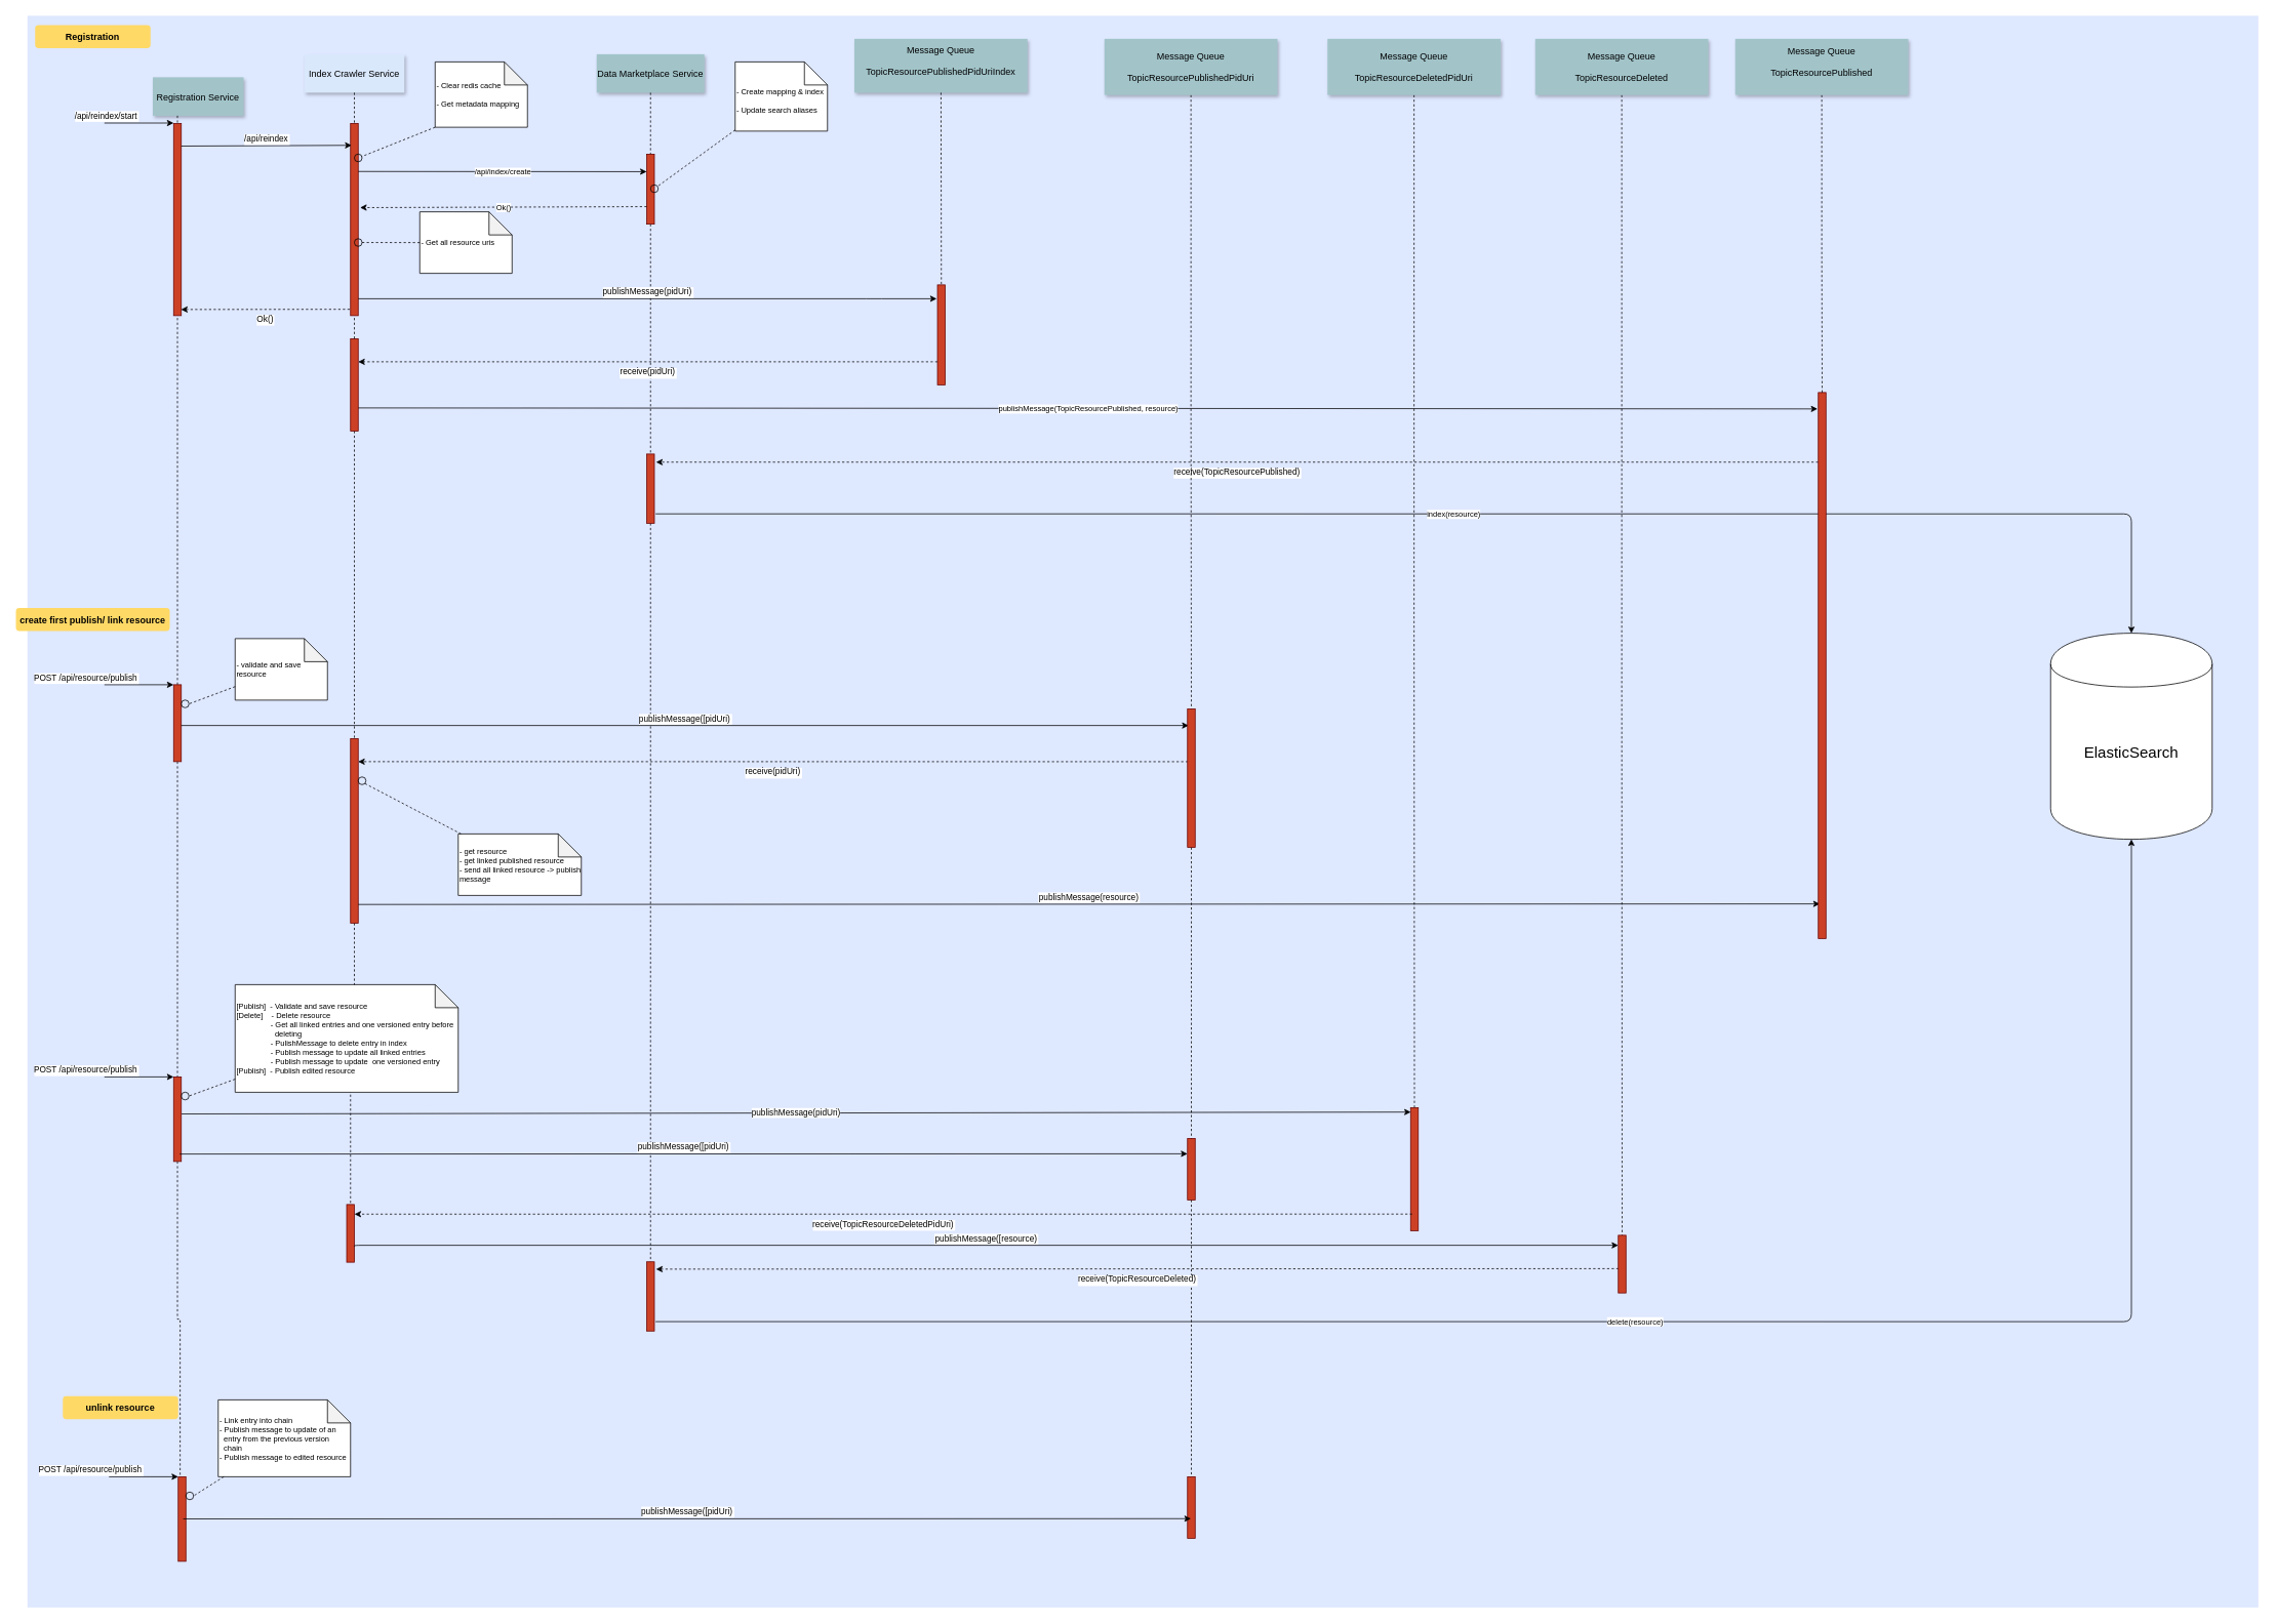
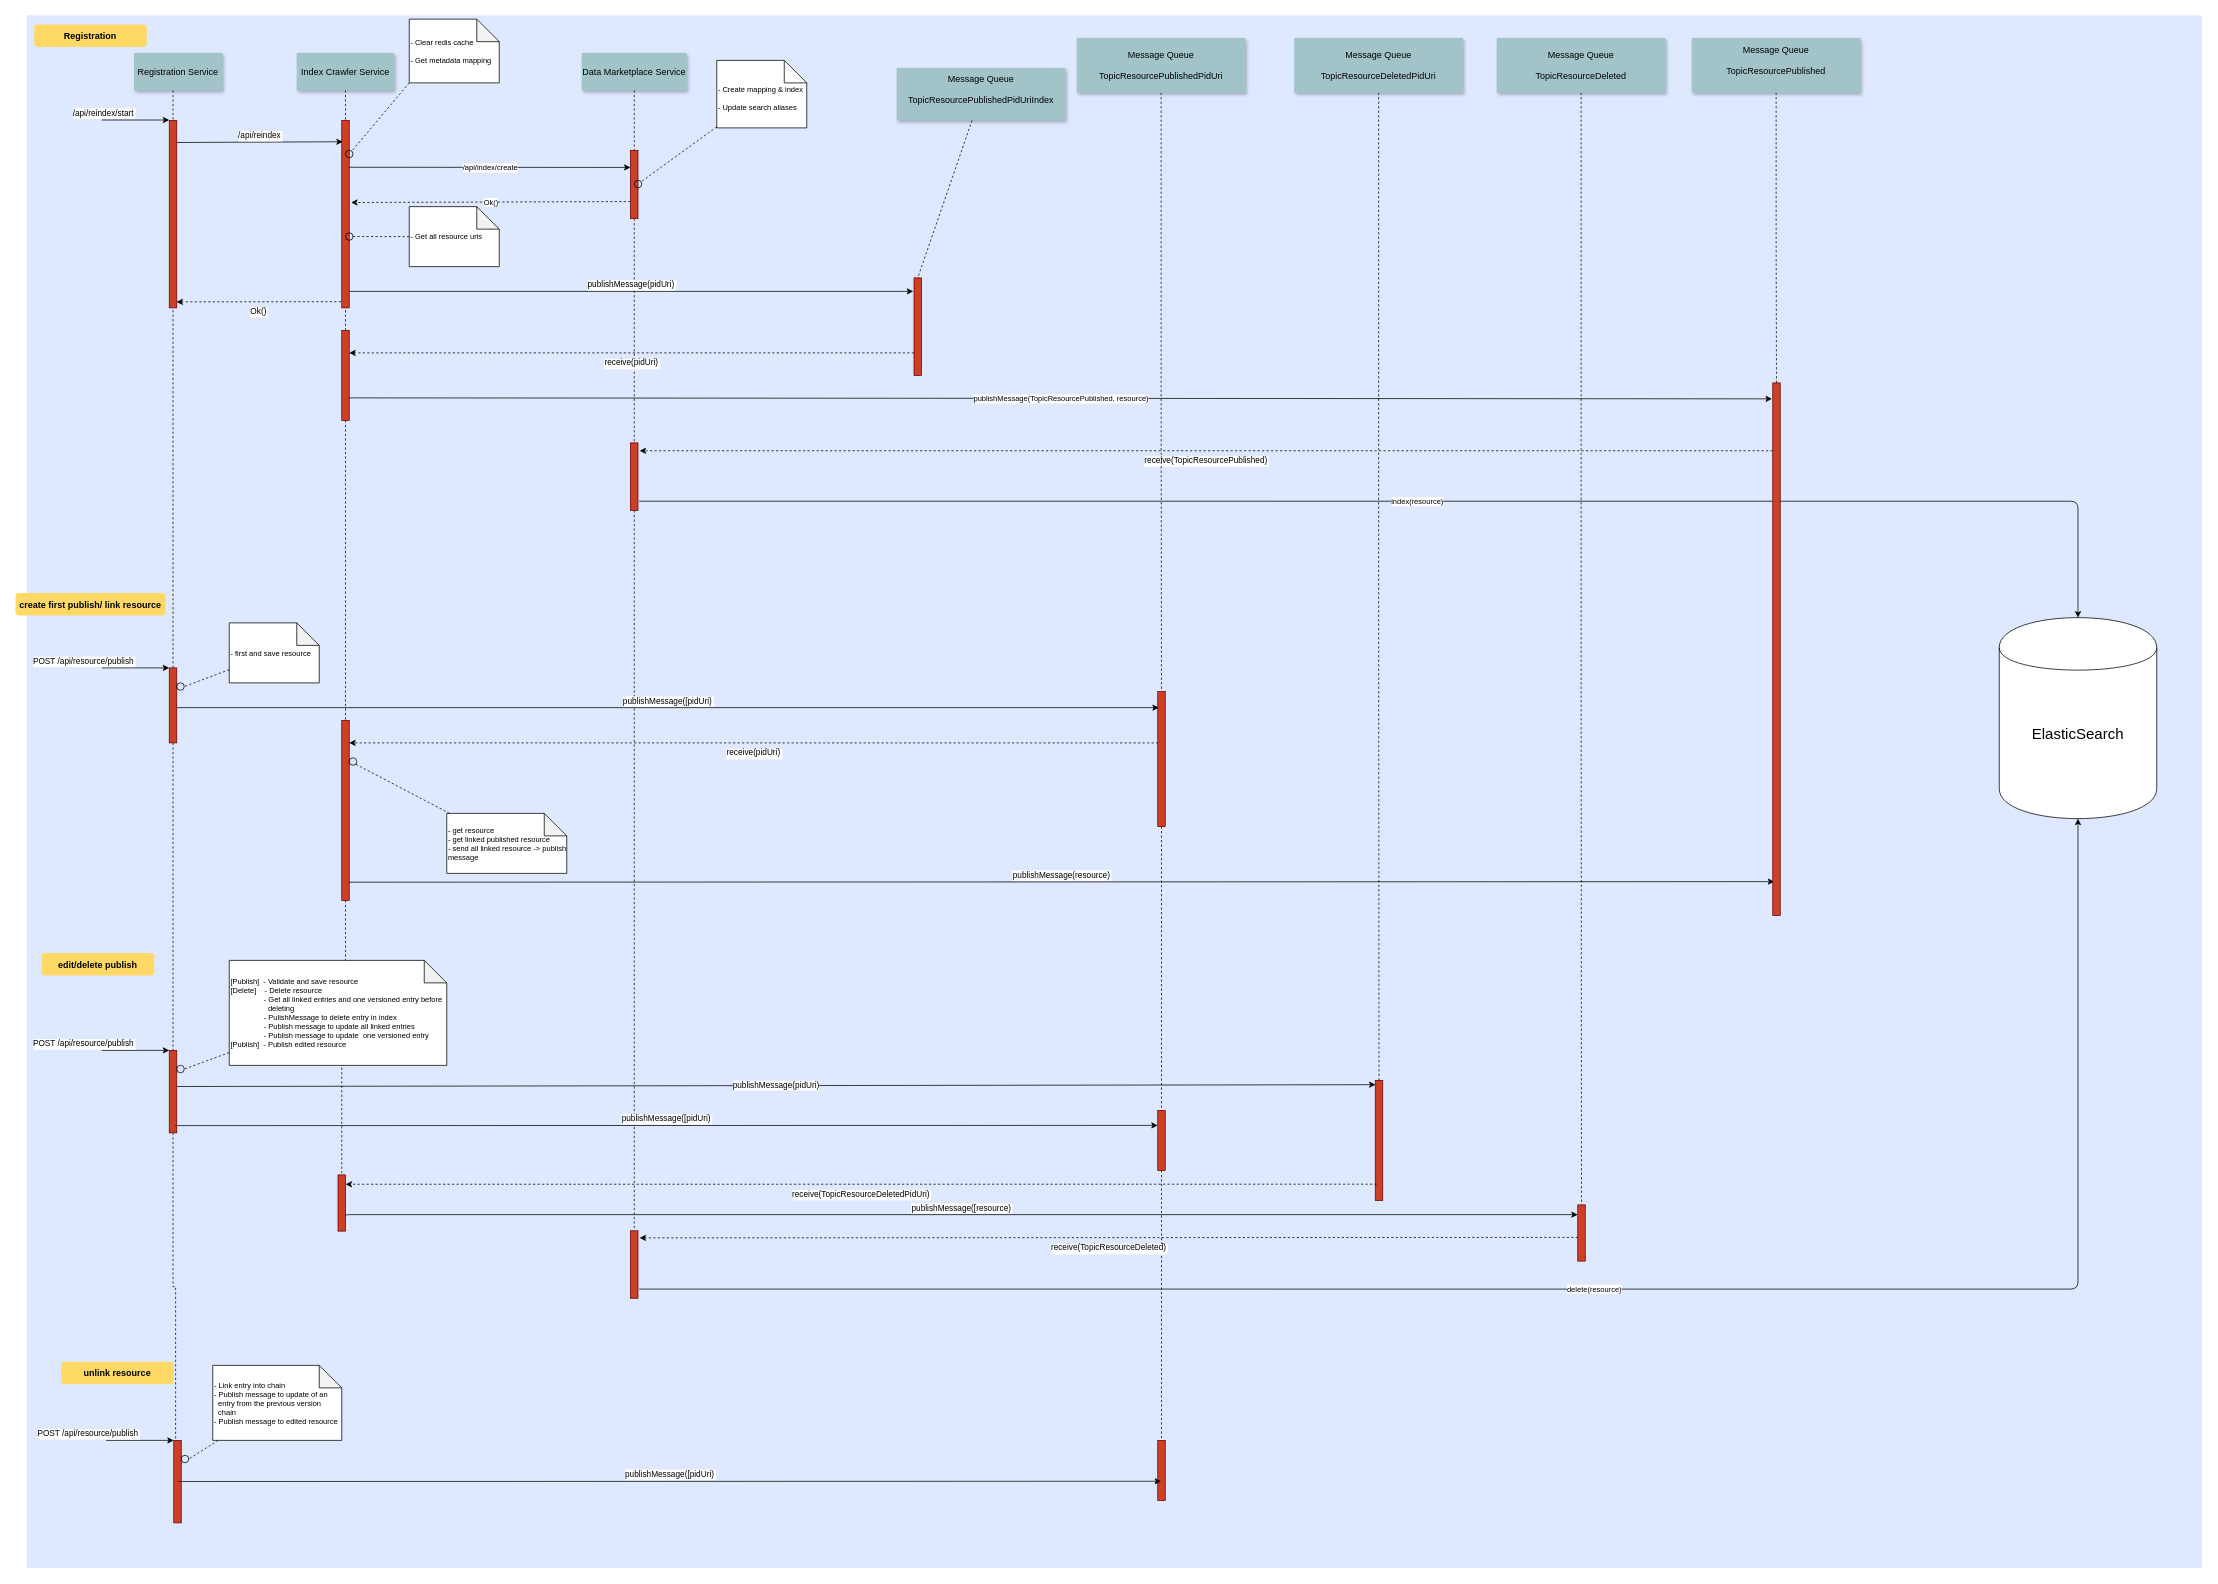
- <mxCell id="21" value="Message Queue&#10;&#10;TopicResourcePublishedPidUriIndex&#10;" style="shadow=1;fillColor=#A2C4C9;strokeColor=none" parent="1" vertex="1"><mxGeometry x="1110" y="50" width="225" height="70" as="geometry" /></mxCell>
+ <mxCell id="21" value="Message Queue&#10;&#10;TopicResourcePublishedPidUriIndex&#10;" style="shadow=1;fillColor=#A2C4C9;strokeColor=none" parent="1" vertex="1"><mxGeometry x="1195" y="90" width="225" height="70" as="geometry" /></mxCell>
- <mxCell id="7" value="Index Crawler Service" style="shadow=1;fillColor=#dae8fc;strokeColor=none;" parent="1" vertex="1"><mxGeometry x="395" y="70" width="130" height="50" as="geometry" /></mxCell>
+ <mxCell id="7" value="Index Crawler Service" style="shadow=1;fillColor=#A2C4C9;strokeColor=none" parent="1" vertex="1"><mxGeometry x="395" y="70" width="130" height="50" as="geometry" /></mxCell>
- <mxCell id="27" value="- Clear redis cache&lt;br&gt;&lt;br style=&quot;font-size: 10px&quot;&gt;- Get metadata mapping" style="shape=note;whiteSpace=wrap;html=1;backgroundOutline=1;darkOpacity=0.05;fontSize=10;align=left;" parent="1" vertex="1"><mxGeometry x="565" y="80" width="120" height="85" as="geometry" /></mxCell>
+ <mxCell id="27" value="- Clear redis cache&lt;br&gt;&lt;br style=&quot;font-size: 10px&quot;&gt;- Get metadata mapping" style="shape=note;whiteSpace=wrap;html=1;backgroundOutline=1;darkOpacity=0.05;fontSize=10;align=left;" parent="1" vertex="1"><mxGeometry x="545" y="25" width="120" height="85" as="geometry" /></mxCell>
- <mxCell id="5" value="Registration Service" style="shadow=1;fillColor=#A2C4C9;strokeColor=none" parent="1" vertex="1"><mxGeometry x="198" y="100" width="118" height="50" as="geometry" /></mxCell>
+ <mxCell id="5" value="Registration Service" style="shadow=1;fillColor=#A2C4C9;strokeColor=none" parent="1" vertex="1"><mxGeometry x="178" y="70" width="118" height="50" as="geometry" /></mxCell>
- <mxCell id="45" value="- validate and save resource" style="shape=note;whiteSpace=wrap;html=1;backgroundOutline=1;darkOpacity=0.05;fontSize=10;align=left;" parent="1" vertex="1"><mxGeometry x="305" y="830" width="120" height="80" as="geometry" /></mxCell>
+ <mxCell id="45" value="- first and save resource" style="shape=note;whiteSpace=wrap;html=1;backgroundOutline=1;darkOpacity=0.05;fontSize=10;align=left;" parent="1" vertex="1"><mxGeometry x="305" y="830" width="120" height="80" as="geometry" /></mxCell>
+ <mxCell id="64" value="edit/delete publish" style="rounded=1;fontStyle=1;fillColor=#FFD966;strokeColor=none" vertex="1" parent="1"><mxGeometry x="55" y="1270" width="150" height="30" as="geometry" /></mxCell>
